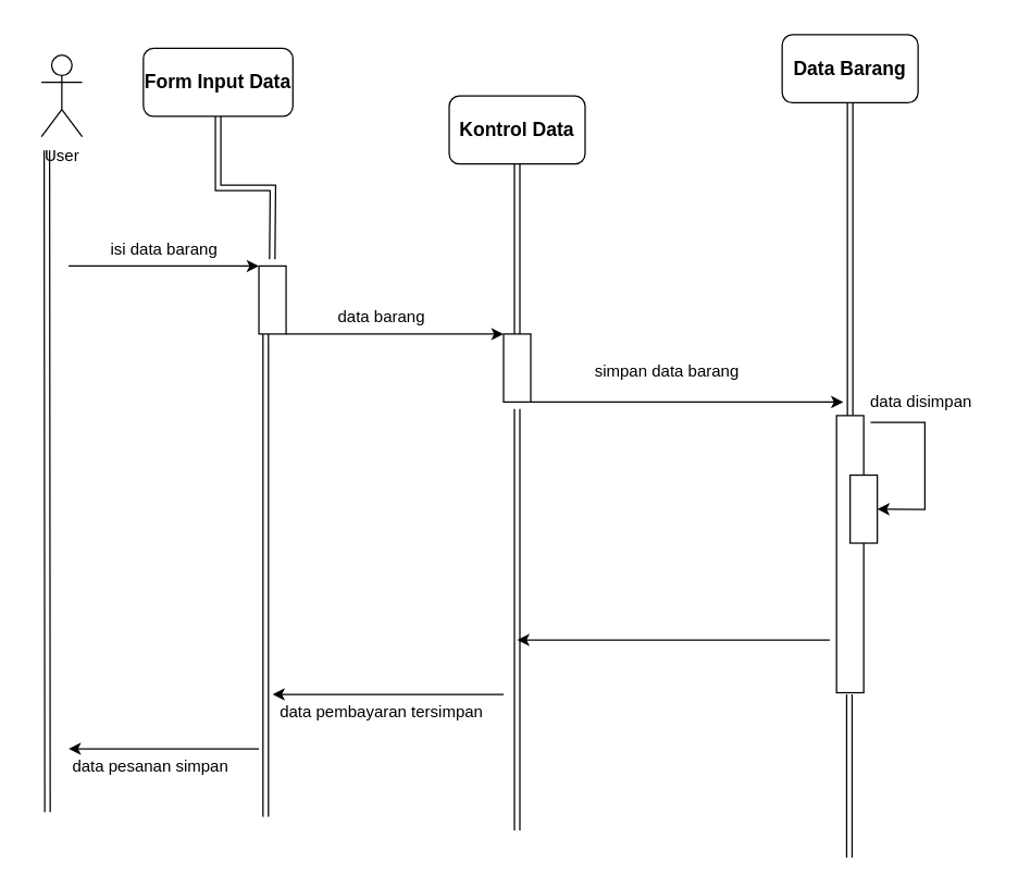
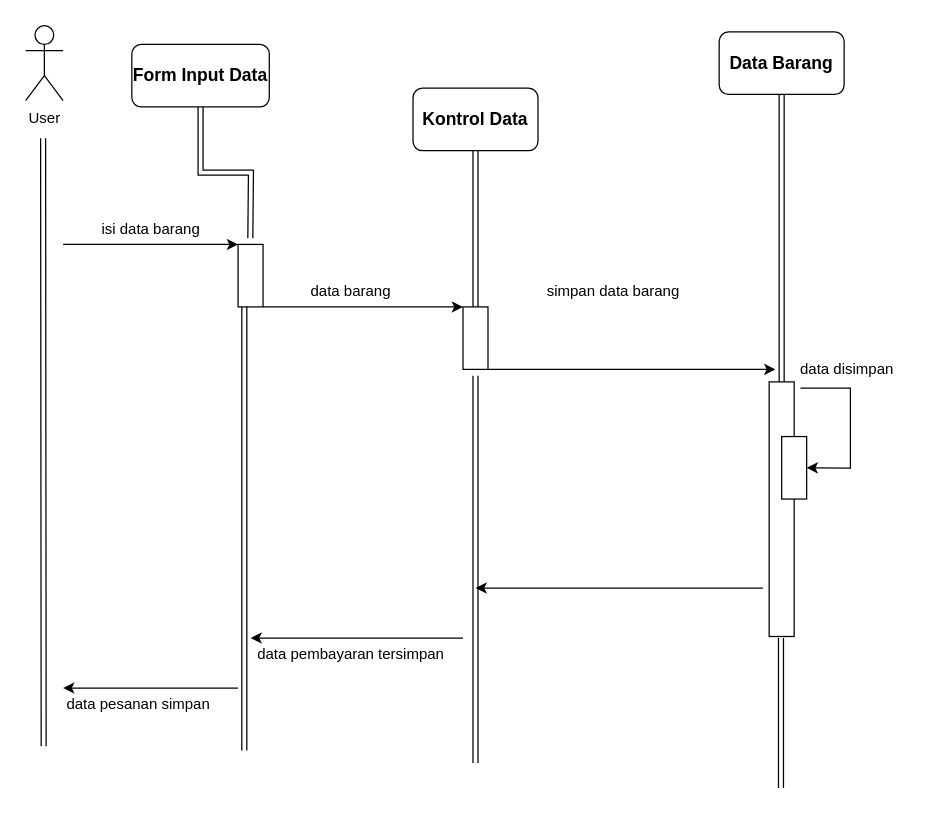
- <mxCell id="2" value="User" style="shape=umlActor;verticalLabelPosition=bottom;verticalAlign=top;html=1;outlineConnect=0;" vertex="1" parent="1"><mxGeometry x="30" y="40" width="30" height="60" as="geometry" /></mxCell>
+ <mxCell id="2" value="User" style="shape=umlActor;verticalLabelPosition=bottom;verticalAlign=top;html=1;outlineConnect=0;" vertex="1" parent="1"><mxGeometry x="20" y="20" width="30" height="60" as="geometry" /></mxCell>
- <mxCell id="26" value="simpan data barang" style="text;html=1;align=center;verticalAlign=middle;resizable=0;points=[];autosize=1;strokeColor=none;fillColor=none;" vertex="1" parent="1"><mxGeometry x="425" y="258" width="130" height="30" as="geometry" /></mxCell>
+ <mxCell id="26" value="simpan data barang" style="text;html=1;align=center;verticalAlign=middle;resizable=0;points=[];autosize=1;strokeColor=none;fillColor=none;" vertex="1" parent="1"><mxGeometry x="425" y="218" width="130" height="30" as="geometry" /></mxCell>
